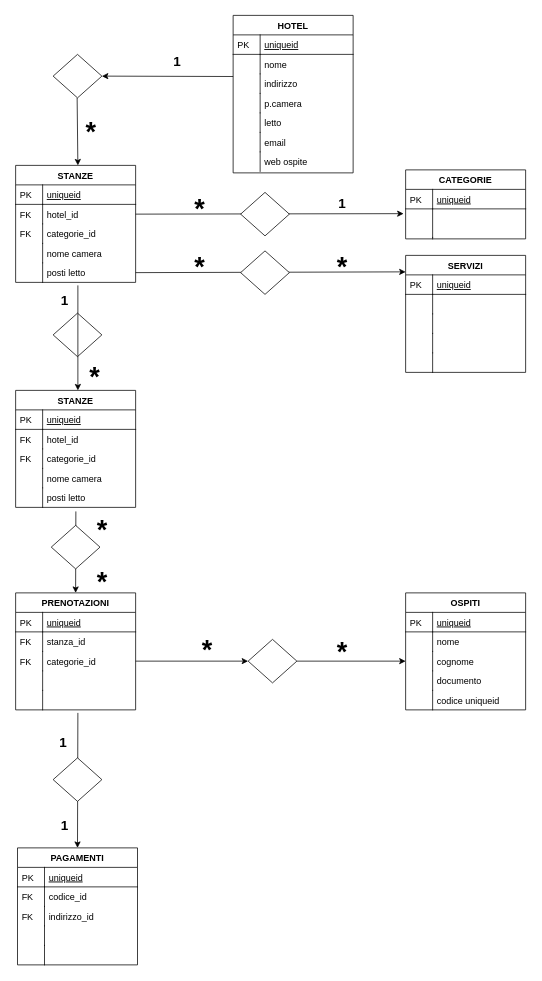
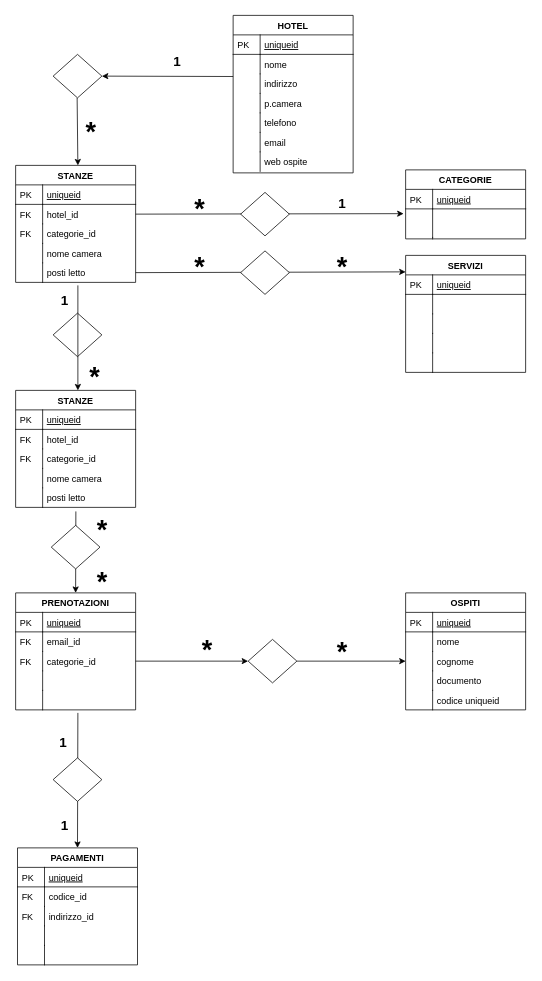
- <mxCell id="11" value="letto" style="shape=partialRectangle;top=0;left=0;right=0;bottom=0;align=left;verticalAlign=top;fillColor=none;spacingLeft=40;spacingRight=4;overflow=hidden;rotatable=0;points=[[0,0.5],[1,0.5]];portConstraint=eastwest;dropTarget=0;rounded=0;shadow=0;strokeWidth=1;" vertex="1" parent="2"><mxGeometry y="130" width="160" height="26" as="geometry" /></mxCell>
+ <mxCell id="11" value="telefono" style="shape=partialRectangle;top=0;left=0;right=0;bottom=0;align=left;verticalAlign=top;fillColor=none;spacingLeft=40;spacingRight=4;overflow=hidden;rotatable=0;points=[[0,0.5],[1,0.5]];portConstraint=eastwest;dropTarget=0;rounded=0;shadow=0;strokeWidth=1;" vertex="1" parent="2"><mxGeometry y="130" width="160" height="26" as="geometry" /></mxCell>
- <mxCell id="77" value="stanza_id" style="shape=partialRectangle;top=0;left=0;right=0;bottom=0;align=left;verticalAlign=top;fillColor=none;spacingLeft=40;spacingRight=4;overflow=hidden;rotatable=0;points=[[0,0.5],[1,0.5]];portConstraint=eastwest;dropTarget=0;rounded=0;shadow=0;strokeWidth=1;" vertex="1" parent="74"><mxGeometry y="52" width="160" height="26" as="geometry" /></mxCell>
+ <mxCell id="77" value="email_id" style="shape=partialRectangle;top=0;left=0;right=0;bottom=0;align=left;verticalAlign=top;fillColor=none;spacingLeft=40;spacingRight=4;overflow=hidden;rotatable=0;points=[[0,0.5],[1,0.5]];portConstraint=eastwest;dropTarget=0;rounded=0;shadow=0;strokeWidth=1;" vertex="1" parent="74"><mxGeometry y="52" width="160" height="26" as="geometry" /></mxCell>
